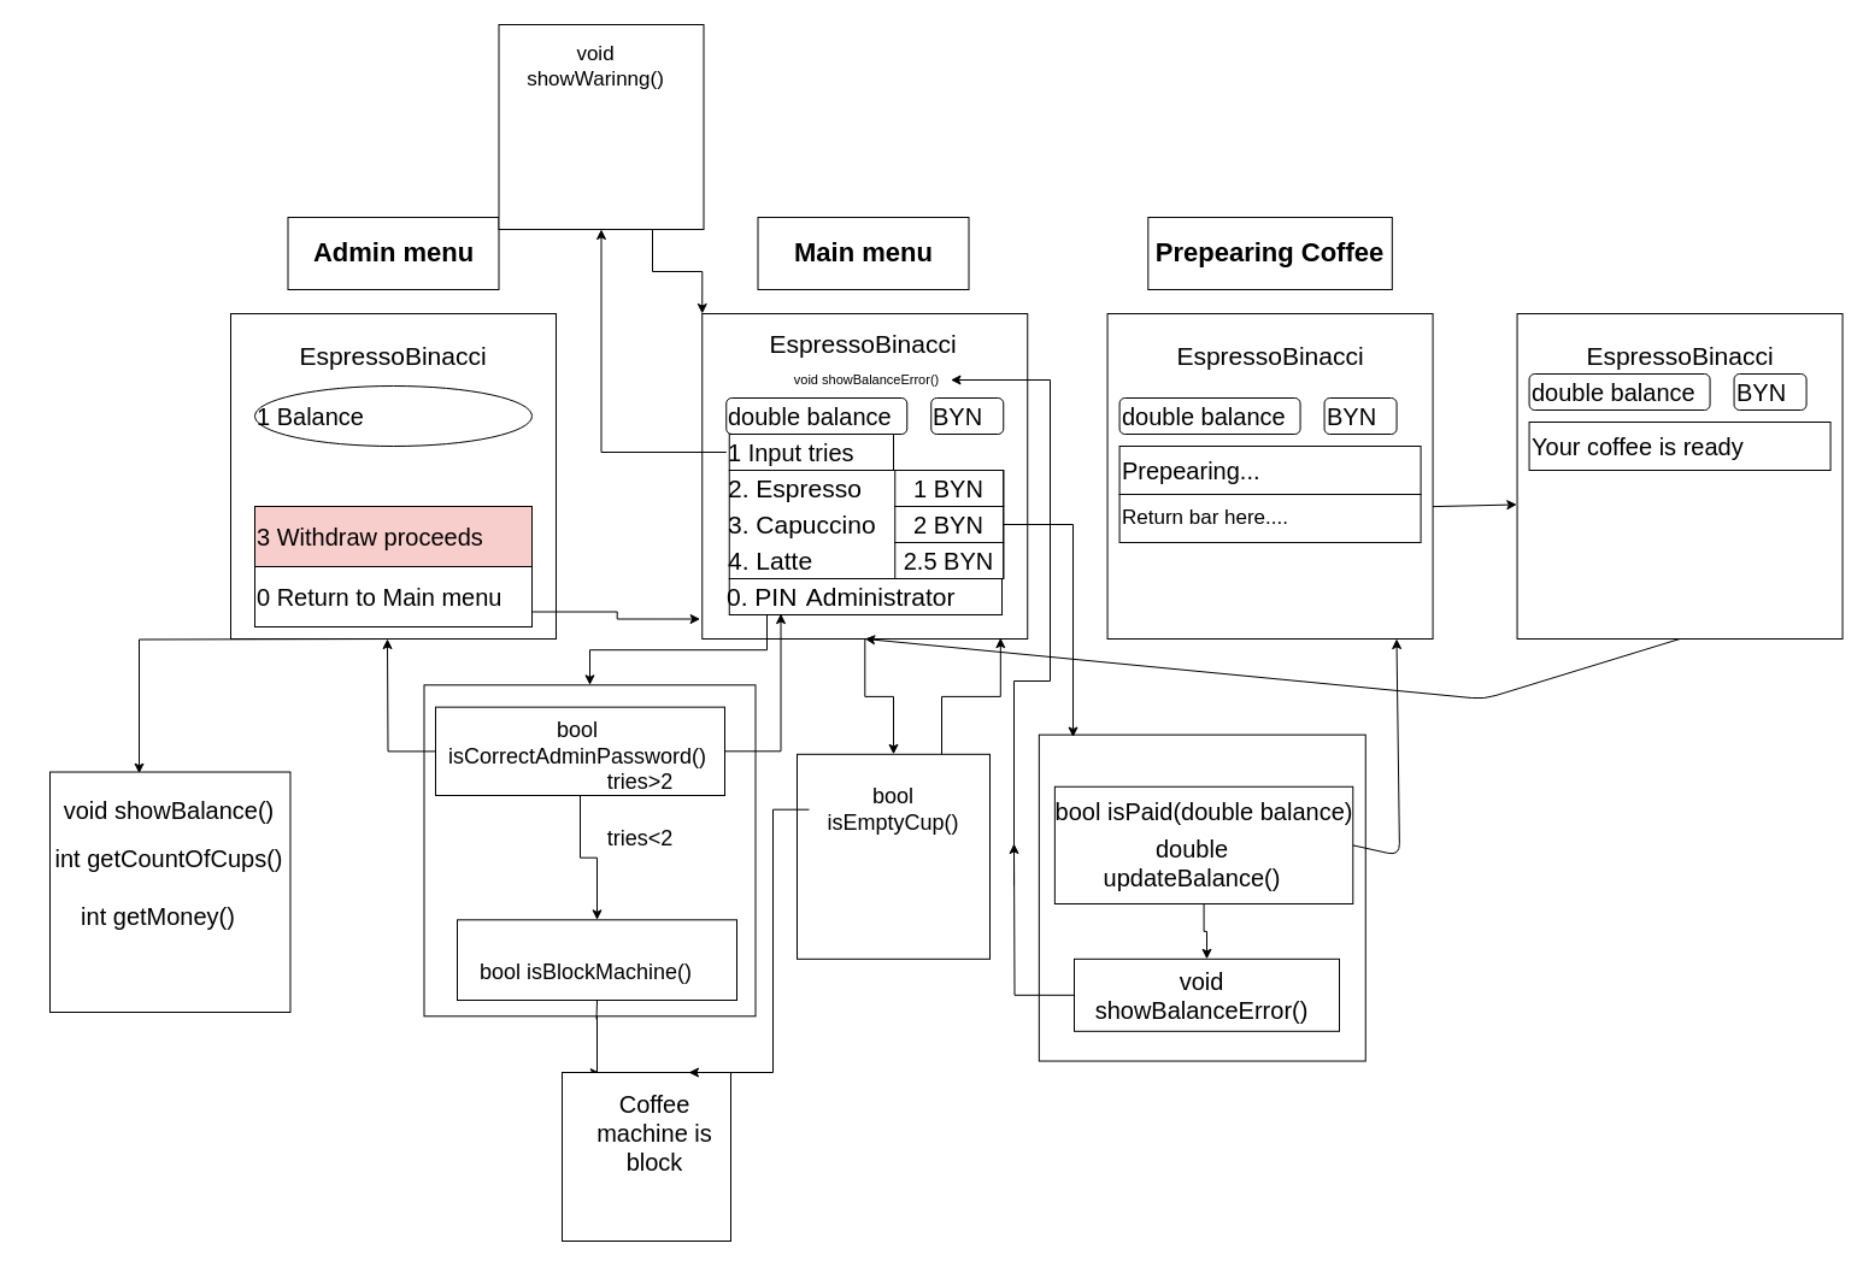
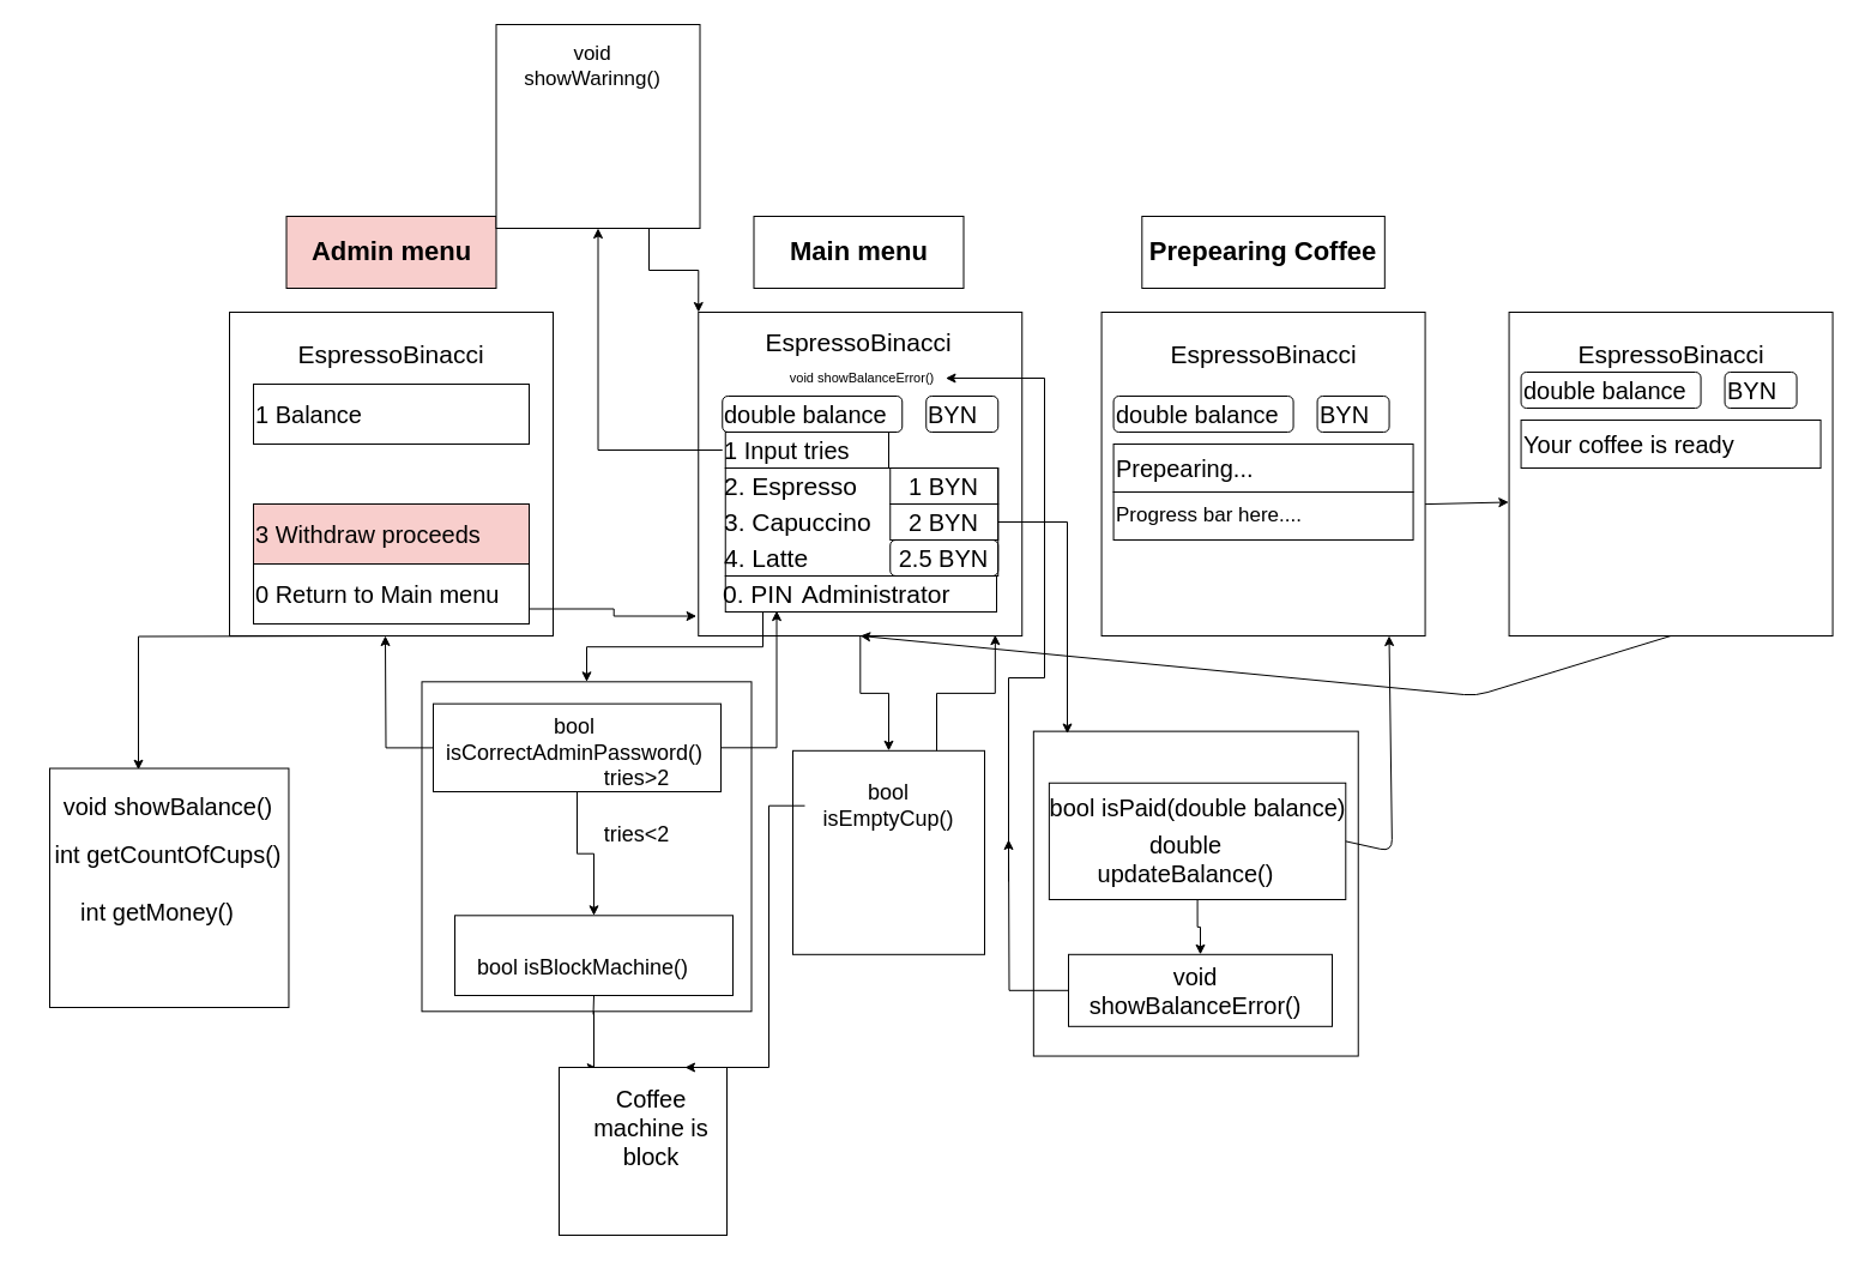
- <mxCell id="15" value="&lt;font style=&quot;font-size: 22px&quot;&gt;&lt;b&gt;Admin menu&lt;/b&gt;&lt;/font&gt;" style="rounded=0;whiteSpace=wrap;html=1;" parent="1" vertex="1"><mxGeometry x="238.5" y="180" width="175" height="60" as="geometry" /></mxCell>
+ <mxCell id="15" value="&lt;font style=&quot;font-size: 22px&quot;&gt;&lt;b&gt;Admin menu&lt;/b&gt;&lt;/font&gt;" style="rounded=0;whiteSpace=wrap;html=1;fillColor=#f8cecc;" parent="1" vertex="1"><mxGeometry x="238.5" y="180" width="175" height="60" as="geometry" /></mxCell>
- <mxCell id="13" value="&lt;span style=&quot;font-size: 20px&quot;&gt;1 Balance&lt;/span&gt;" style="ellipse;whiteSpace=wrap;html=1;align=left;" parent="1" vertex="1"><mxGeometry x="211" y="320" width="230" height="50" as="geometry" /></mxCell>
+ <mxCell id="13" value="&lt;span style=&quot;font-size: 20px&quot;&gt;1 Balance&lt;/span&gt;" style="rounded=0;whiteSpace=wrap;html=1;align=left;" parent="1" vertex="1"><mxGeometry x="211" y="320" width="230" height="50" as="geometry" /></mxCell>
- <mxCell id="29" value="&lt;font style=&quot;font-size: 17px&quot;&gt;Return bar here....&lt;/font&gt;" style="rounded=0;whiteSpace=wrap;html=1;fillColor=none;align=left;" parent="1" vertex="1"><mxGeometry x="928.57" y="410" width="250" height="40" as="geometry" /></mxCell>
+ <mxCell id="29" value="&lt;font style=&quot;font-size: 17px&quot;&gt;Progress bar here....&lt;/font&gt;" style="rounded=0;whiteSpace=wrap;html=1;fillColor=none;align=left;" parent="1" vertex="1"><mxGeometry x="928.57" y="410" width="250" height="40" as="geometry" /></mxCell>
- <mxCell id="24" value="&lt;span style=&quot;font-size: 20px&quot;&gt;2.5 BYN&lt;/span&gt;" style="rounded=0;whiteSpace=wrap;html=1;fillColor=none;" parent="1" vertex="1"><mxGeometry x="742.25" y="450" width="90" height="30" as="geometry" /></mxCell>
+ <mxCell id="24" value="&lt;span style=&quot;font-size: 20px&quot;&gt;2.5 BYN&lt;/span&gt;" style="whiteSpace=wrap;html=1;fillColor=none;rounded=1;" parent="1" vertex="1"><mxGeometry x="742.25" y="450" width="90" height="30" as="geometry" /></mxCell>
